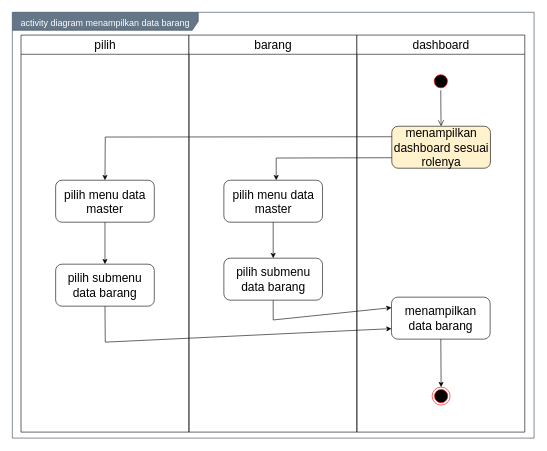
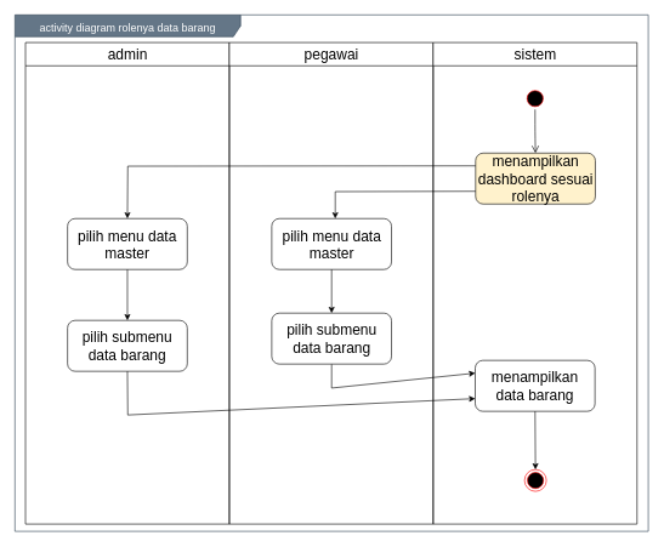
- <mxCell id="2" value="&lt;font style=&quot;font-size: 15px&quot;&gt;activity diagram menampilkan data barang&lt;/font&gt;" style="shape=umlFrame;whiteSpace=wrap;html=1;fontSize=20;align=center;width=310;height=30;fillColor=#647687;strokeColor=#314354;fontColor=#ffffff;" vertex="1" parent="1"><mxGeometry x="20" y="20" width="870" height="710" as="geometry" /></mxCell>
+ <mxCell id="2" value="&lt;font style=&quot;font-size: 15px&quot;&gt;activity diagram rolenya data barang&lt;/font&gt;" style="shape=umlFrame;whiteSpace=wrap;html=1;fontSize=20;align=center;width=310;height=30;fillColor=#647687;strokeColor=#314354;fontColor=#ffffff;" vertex="1" parent="1"><mxGeometry x="20" y="20" width="870" height="710" as="geometry" /></mxCell>
- <mxCell id="3" value="pilih" style="swimlane;whiteSpace=wrap;fontSize=20;fontStyle=0;startSize=32;" vertex="1" parent="1"><mxGeometry x="34.5" y="58" width="280" height="662" as="geometry" /></mxCell>
+ <mxCell id="3" value="admin" style="swimlane;whiteSpace=wrap;fontSize=20;fontStyle=0;startSize=32;" vertex="1" parent="1"><mxGeometry x="34.5" y="58" width="280" height="662" as="geometry" /></mxCell>
- <mxCell id="7" value="barang" style="swimlane;whiteSpace=wrap;fontSize=20;fontStyle=0;startSize=32;" vertex="1" parent="1"><mxGeometry x="314.5" y="58" width="280" height="662" as="geometry" /></mxCell>
+ <mxCell id="7" value="pegawai" style="swimlane;whiteSpace=wrap;fontSize=20;fontStyle=0;startSize=32;" vertex="1" parent="1"><mxGeometry x="314.5" y="58" width="280" height="662" as="geometry" /></mxCell>
- <mxCell id="8" value="dashboard" style="swimlane;whiteSpace=wrap;fontSize=20;fontStyle=0;startSize=32;" vertex="1" parent="1"><mxGeometry x="594.5" y="58" width="280" height="662" as="geometry" /></mxCell>
+ <mxCell id="8" value="sistem" style="swimlane;whiteSpace=wrap;fontSize=20;fontStyle=0;startSize=32;" vertex="1" parent="1"><mxGeometry x="594.5" y="58" width="280" height="662" as="geometry" /></mxCell>
